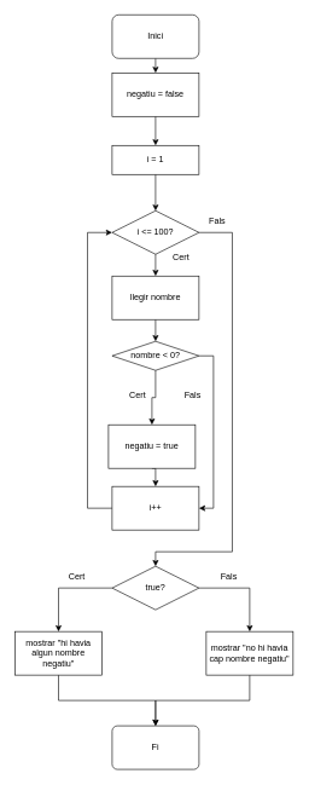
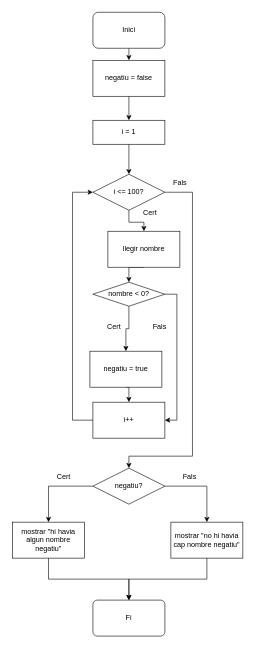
- <mxCell id="33" value="llegir nombre" style="rounded=0;whiteSpace=wrap;html=1;" vertex="1" parent="1"><mxGeometry x="154" y="380" width="120" height="60" as="geometry" /></mxCell>
+ <mxCell id="33" value="llegir nombre" style="rounded=0;whiteSpace=wrap;html=1;" vertex="1" parent="1"><mxGeometry x="179" y="385" width="120" height="60" as="geometry" /></mxCell>
- <mxCell id="27" value="true?" style="rhombus;whiteSpace=wrap;html=1;" parent="1" vertex="1"><mxGeometry x="154" y="780" width="120" height="60" as="geometry" /></mxCell>
+ <mxCell id="27" value="negatiu?" style="rhombus;whiteSpace=wrap;html=1;" parent="1" vertex="1"><mxGeometry x="154" y="780" width="120" height="60" as="geometry" /></mxCell>
